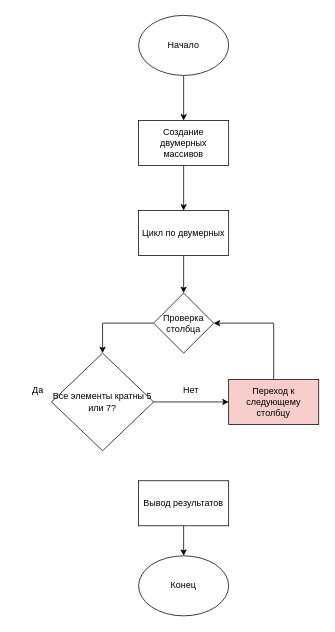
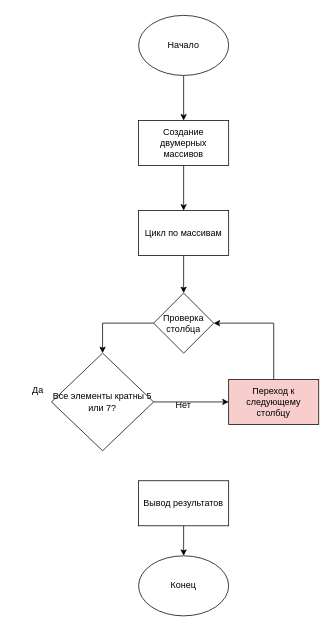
- <mxCell id="7" value="Цикл по двумерных" style="rounded=0;whiteSpace=wrap;html=1;" vertex="1" parent="1"><mxGeometry x="184" y="280" width="120" height="60" as="geometry" /></mxCell>
+ <mxCell id="7" value="Цикл по массивам" style="rounded=0;whiteSpace=wrap;html=1;" vertex="1" parent="1"><mxGeometry x="184" y="280" width="120" height="60" as="geometry" /></mxCell>
- <mxCell id="17" value="Нет" style="text;html=1;align=center;verticalAlign=middle;whiteSpace=wrap;rounded=0;" vertex="1" parent="1"><mxGeometry x="224" y="505" width="60" height="30" as="geometry" /></mxCell>
+ <mxCell id="17" value="Нет" style="text;html=1;align=center;verticalAlign=middle;whiteSpace=wrap;rounded=0;" vertex="1" parent="1"><mxGeometry x="214" y="525" width="60" height="30" as="geometry" /></mxCell>
